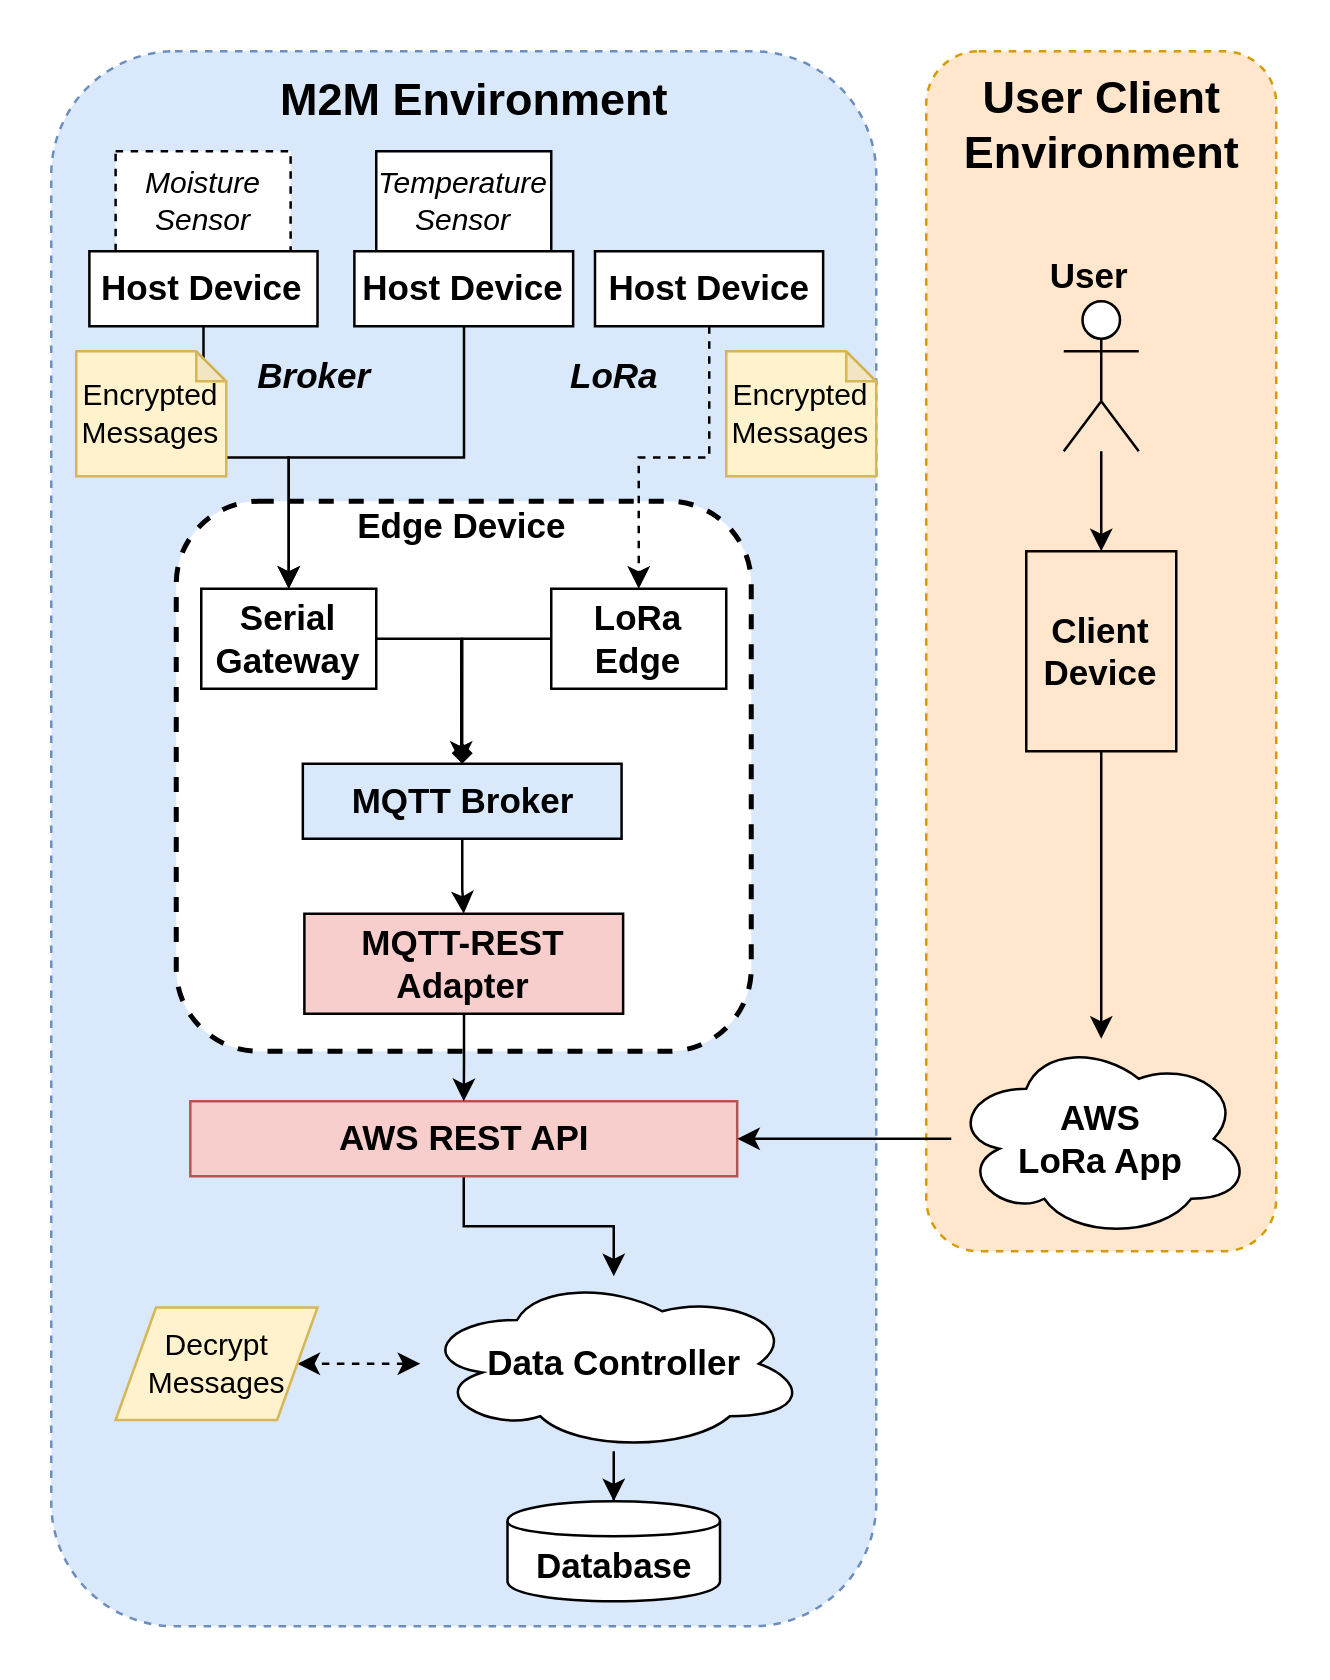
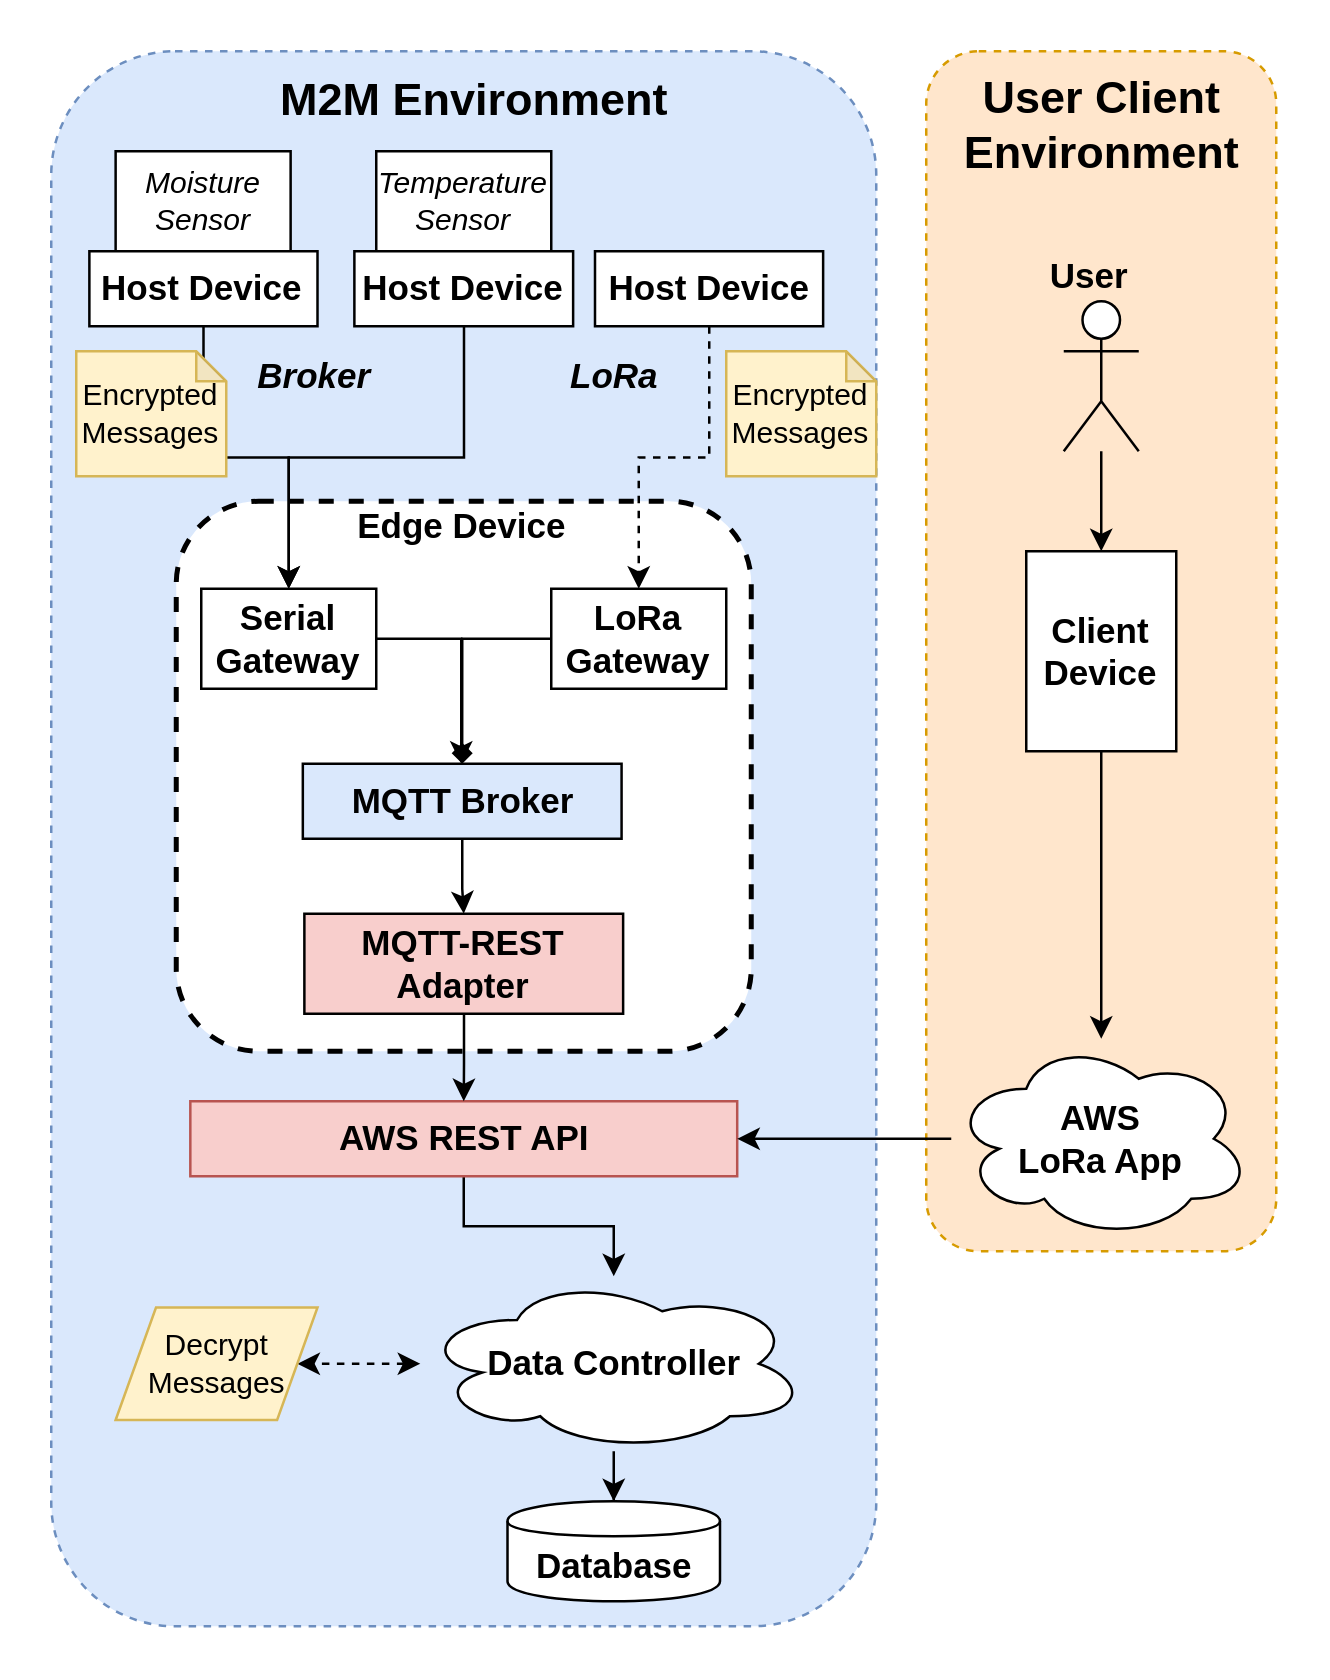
- <mxCell id="4" value="&lt;i&gt;Moisture Sensor&lt;/i&gt;" style="rounded=0;whiteSpace=wrap;html=1;dashed=1;" parent="1" vertex="1"><mxGeometry x="45.75" y="60" width="70" height="40" as="geometry" /></mxCell>
+ <mxCell id="4" value="&lt;i&gt;Moisture Sensor&lt;/i&gt;" style="rounded=0;whiteSpace=wrap;html=1;" parent="1" vertex="1"><mxGeometry x="45.75" y="60" width="70" height="40" as="geometry" /></mxCell>
- <mxCell id="35" value="&lt;span style=&quot;font-size: 14px&quot;&gt;&lt;b&gt;LoRa Edge&lt;/b&gt;&lt;/span&gt;" style="rounded=0;whiteSpace=wrap;html=1;" vertex="1" parent="1"><mxGeometry x="220" y="235" width="70" height="40" as="geometry" /></mxCell>
+ <mxCell id="35" value="&lt;span style=&quot;font-size: 14px&quot;&gt;&lt;b&gt;LoRa Gateway&lt;/b&gt;&lt;/span&gt;" style="rounded=0;whiteSpace=wrap;html=1;" vertex="1" parent="1"><mxGeometry x="220" y="235" width="70" height="40" as="geometry" /></mxCell>
- <mxCell id="26" value="&lt;b&gt;&lt;font style=&quot;font-size: 14px&quot;&gt;Client Device&lt;/font&gt;&lt;/b&gt;" style="rounded=0;whiteSpace=wrap;html=1;strokeColor=#000000;fillColor=#ffe6cc;" parent="1" vertex="1"><mxGeometry x="410" y="220" width="60" height="80" as="geometry" /></mxCell>
+ <mxCell id="26" value="&lt;b&gt;&lt;font style=&quot;font-size: 14px&quot;&gt;Client Device&lt;/font&gt;&lt;/b&gt;" style="rounded=0;whiteSpace=wrap;html=1;strokeColor=#000000;" parent="1" vertex="1"><mxGeometry x="410" y="220" width="60" height="80" as="geometry" /></mxCell>
